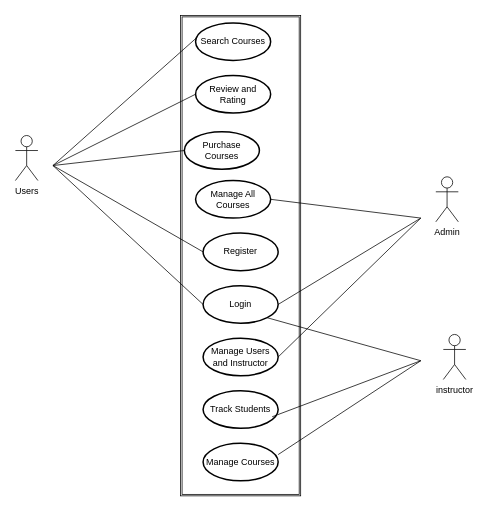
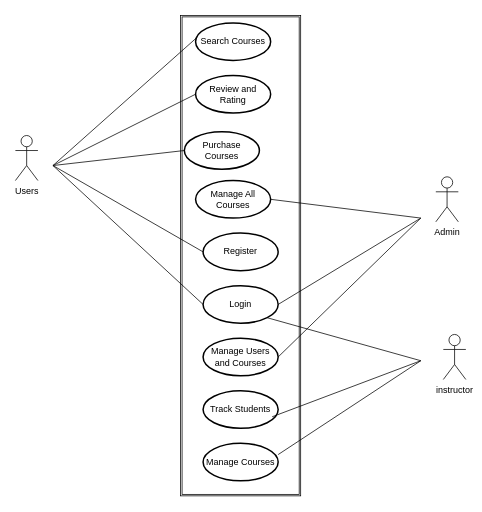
- <mxCell id="8" value="Manage Users and Instructor" style="strokeWidth=2;html=1;shape=mxgraph.flowchart.start_1;whiteSpace=wrap;" vertex="1" parent="1"><mxGeometry x="270" y="450" width="100" height="50" as="geometry" /></mxCell>
+ <mxCell id="8" value="Manage Users and Courses" style="strokeWidth=2;html=1;shape=mxgraph.flowchart.start_1;whiteSpace=wrap;" vertex="1" parent="1"><mxGeometry x="270" y="450" width="100" height="50" as="geometry" /></mxCell>
